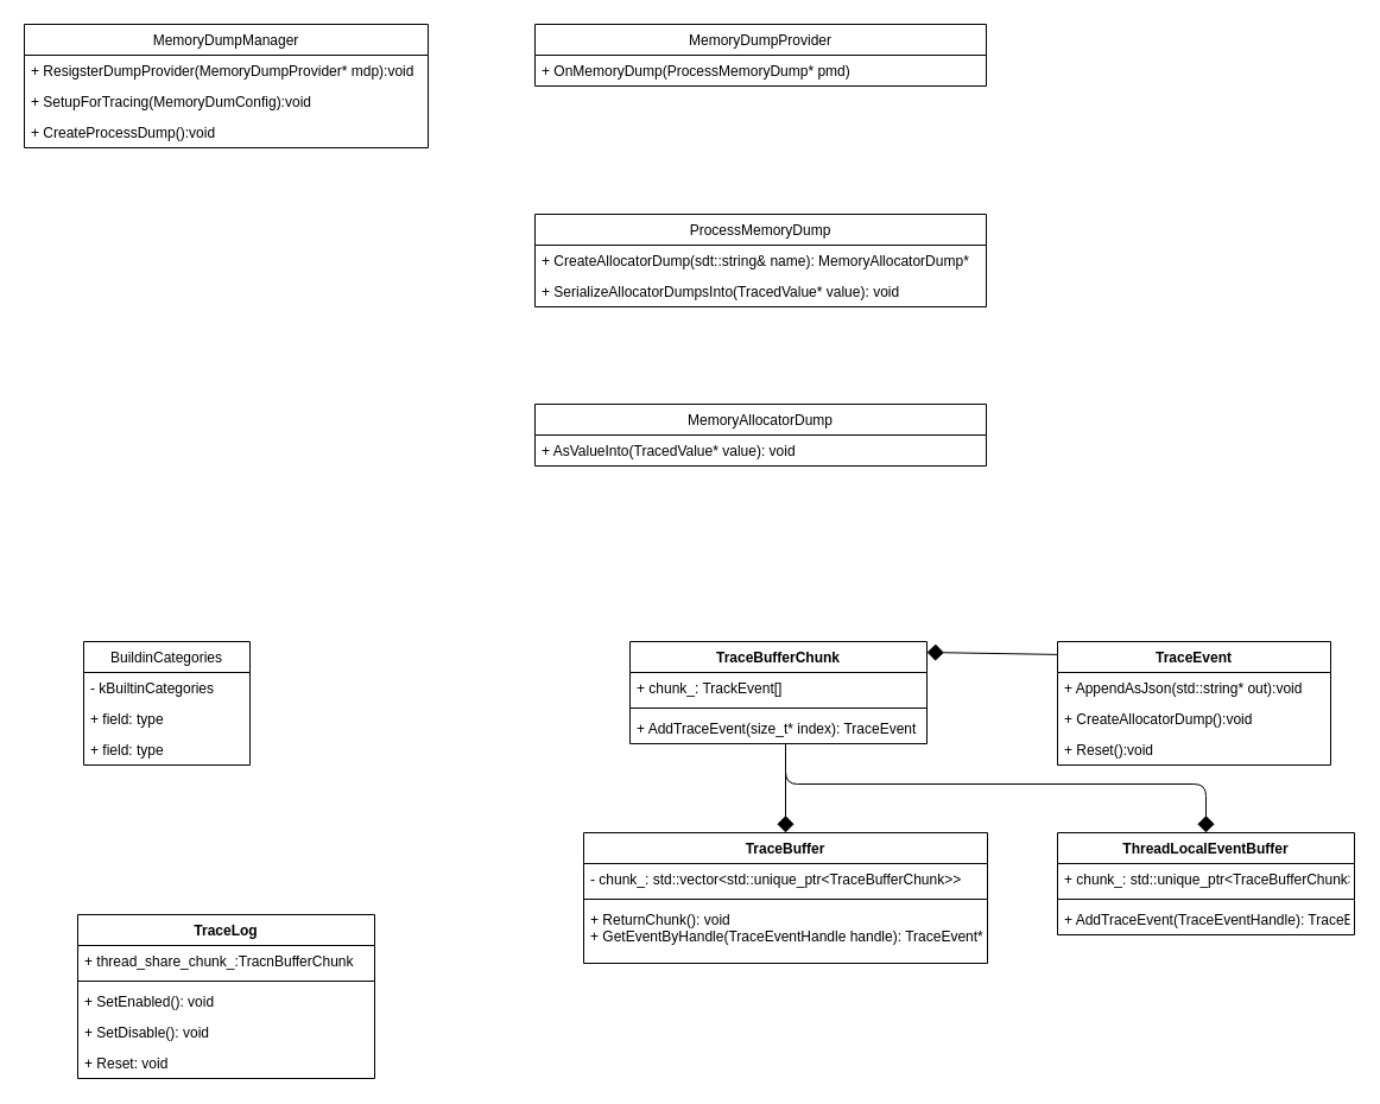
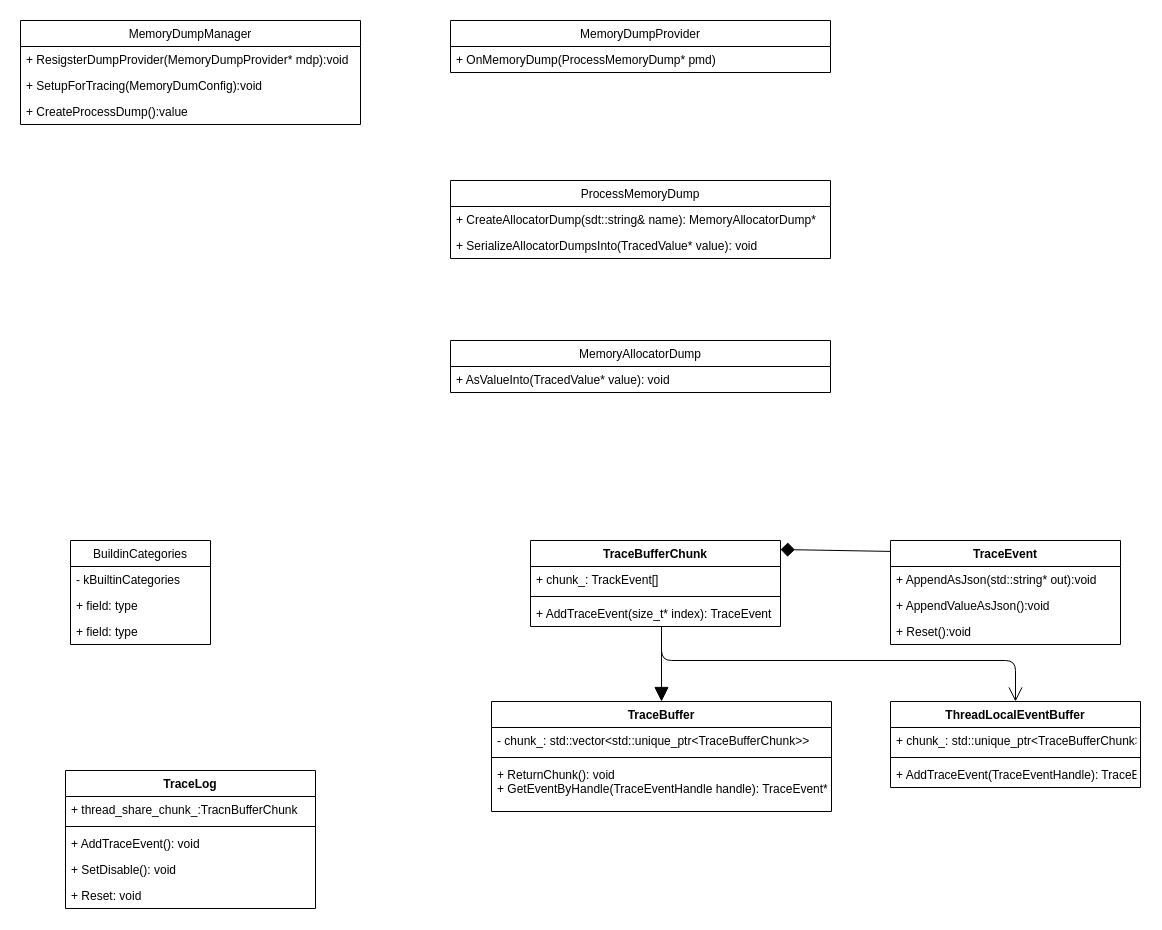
- <mxCell id="5" value="+ CreateProcessDump():void" style="text;strokeColor=none;fillColor=none;align=left;verticalAlign=top;spacingLeft=4;spacingRight=4;overflow=hidden;rotatable=0;points=[[0,0.5],[1,0.5]];portConstraint=eastwest;" parent="2" vertex="1"><mxGeometry y="78" width="340" height="26" as="geometry" /></mxCell>
+ <mxCell id="5" value="+ CreateProcessDump():value" style="text;strokeColor=none;fillColor=none;align=left;verticalAlign=top;spacingLeft=4;spacingRight=4;overflow=hidden;rotatable=0;points=[[0,0.5],[1,0.5]];portConstraint=eastwest;" parent="2" vertex="1"><mxGeometry y="78" width="340" height="26" as="geometry" /></mxCell>
- <mxCell id="35" value="+ CreateAllocatorDump():void" style="text;strokeColor=none;fillColor=none;align=left;verticalAlign=top;spacingLeft=4;spacingRight=4;overflow=hidden;rotatable=0;points=[[0,0.5],[1,0.5]];portConstraint=eastwest;" parent="33" vertex="1"><mxGeometry y="52" width="230" height="26" as="geometry" /></mxCell>
+ <mxCell id="35" value="+ AppendValueAsJson():void" style="text;strokeColor=none;fillColor=none;align=left;verticalAlign=top;spacingLeft=4;spacingRight=4;overflow=hidden;rotatable=0;points=[[0,0.5],[1,0.5]];portConstraint=eastwest;" parent="33" vertex="1"><mxGeometry y="52" width="230" height="26" as="geometry" /></mxCell>
- <mxCell id="27" value="" style="endArrow=diamond;endFill=1;endSize=12;html=1;exitX=0.524;exitY=1.038;exitDx=0;exitDy=0;exitPerimeter=0;entryX=0.5;entryY=0;entryDx=0;entryDy=0;fontSize=11;" parent="1" source="20" target="28" edge="1"><mxGeometry width="160" relative="1" as="geometry"><mxPoint x="640" y="500" as="sourcePoint" /><mxPoint x="800" y="500" as="targetPoint" /></mxGeometry></mxCell>
+ <mxCell id="27" value="" style="endArrow=block;endFill=1;endSize=12;html=1;exitX=0.524;exitY=1.038;exitDx=0;exitDy=0;exitPerimeter=0;entryX=0.5;entryY=0;entryDx=0;entryDy=0;fontSize=11;" parent="1" source="20" target="28" edge="1"><mxGeometry width="160" relative="1" as="geometry"><mxPoint x="640" y="500" as="sourcePoint" /><mxPoint x="800" y="500" as="targetPoint" /></mxGeometry></mxCell>
- <mxCell id="41" value="" style="endArrow=diamond;endFill=1;endSize=12;html=1;exitX=0.524;exitY=1;exitDx=0;exitDy=0;exitPerimeter=0;entryX=0.5;entryY=0;entryDx=0;entryDy=0;fontSize=11;" parent="1" source="20" target="37" edge="1"><mxGeometry width="160" relative="1" as="geometry"><mxPoint x="671" y="636.988" as="sourcePoint" /><mxPoint x="671" y="711" as="targetPoint" /><Array as="points"><mxPoint x="661" y="660" /><mxPoint x="1015" y="660" /></Array></mxGeometry></mxCell>
+ <mxCell id="41" value="" style="endArrow=open;endFill=1;endSize=12;html=1;exitX=0.524;exitY=1;exitDx=0;exitDy=0;exitPerimeter=0;entryX=0.5;entryY=0;entryDx=0;entryDy=0;fontSize=11;" parent="1" source="20" target="37" edge="1"><mxGeometry width="160" relative="1" as="geometry"><mxPoint x="671" y="636.988" as="sourcePoint" /><mxPoint x="671" y="711" as="targetPoint" /><Array as="points"><mxPoint x="661" y="660" /><mxPoint x="1015" y="660" /></Array></mxGeometry></mxCell>
- <mxCell id="24" value="+ SetEnabled(): void" style="text;strokeColor=none;fillColor=none;align=left;verticalAlign=top;spacingLeft=4;spacingRight=4;overflow=hidden;rotatable=0;points=[[0,0.5],[1,0.5]];portConstraint=eastwest;" parent="21" vertex="1"><mxGeometry y="60" width="250" height="26" as="geometry" /></mxCell>
+ <mxCell id="24" value="+ AddTraceEvent(): void" style="text;strokeColor=none;fillColor=none;align=left;verticalAlign=top;spacingLeft=4;spacingRight=4;overflow=hidden;rotatable=0;points=[[0,0.5],[1,0.5]];portConstraint=eastwest;" parent="21" vertex="1"><mxGeometry y="60" width="250" height="26" as="geometry" /></mxCell>
